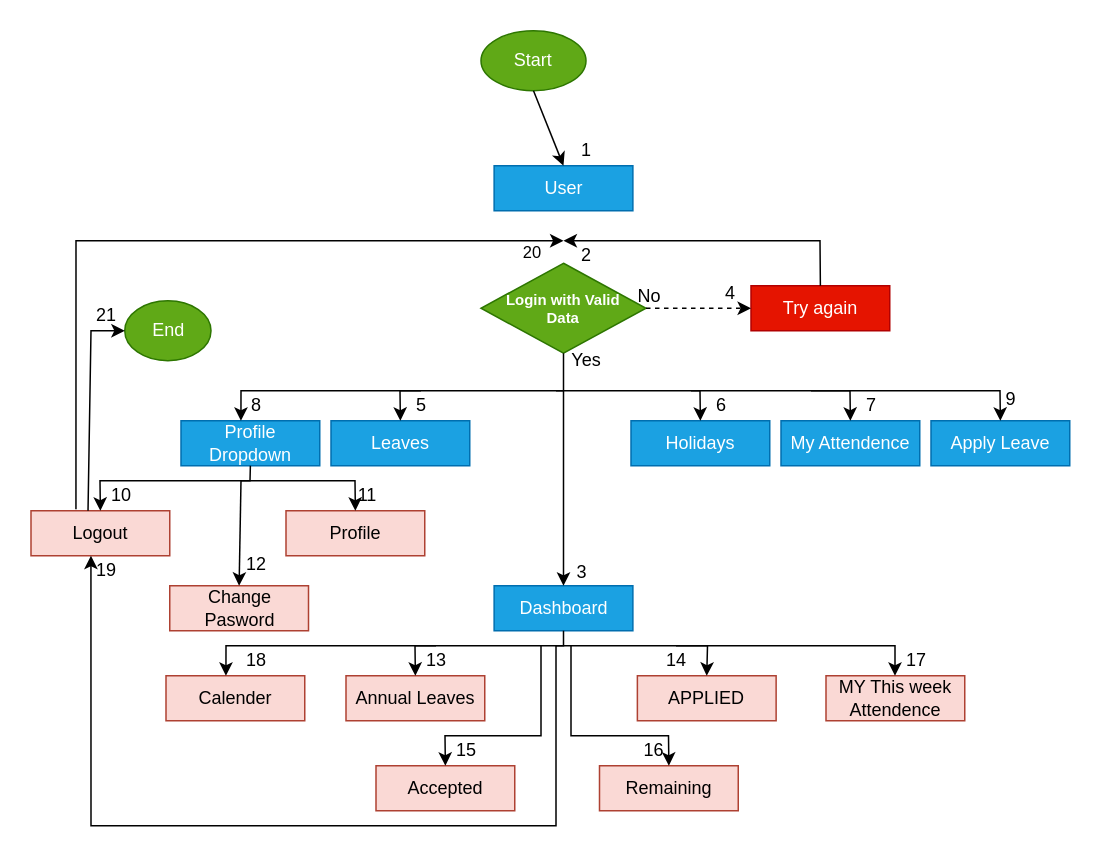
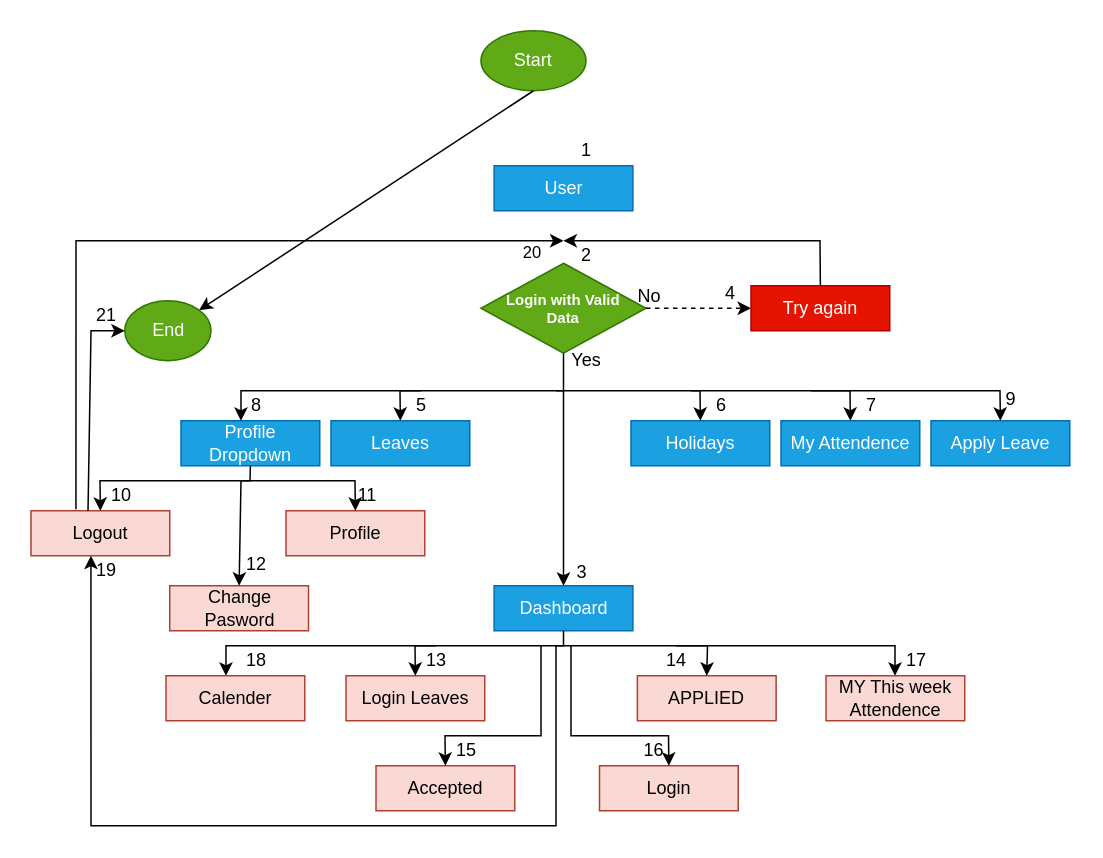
- <mxCell id="16" value="" style="endArrow=classic;html=1;rounded=0;entryX=0.5;entryY=0;entryDx=0;entryDy=0;exitX=0.5;exitY=1;exitDx=0;exitDy=0;" parent="1" source="2" target="3" edge="1"><mxGeometry width="50" height="50" relative="1" as="geometry"><mxPoint x="390" y="100" as="sourcePoint" /><mxPoint x="470" y="210" as="targetPoint" /></mxGeometry></mxCell>
+ <mxCell id="16" value="" style="endArrow=classic;html=1;rounded=0;exitX=0.5;exitY=1;exitDx=0;exitDy=0;" parent="1" source="2" target="44" edge="1"><mxGeometry width="50" height="50" relative="1" as="geometry"><mxPoint x="390" y="100" as="sourcePoint" /><mxPoint x="470" y="210" as="targetPoint" /></mxGeometry></mxCell>
- <mxCell id="12" value="Annual Leaves" style="rounded=0;whiteSpace=wrap;html=1;fillColor=#fad9d5;strokeColor=#ae4132;" parent="1" vertex="1"><mxGeometry x="230" y="450" width="92.5" height="30" as="geometry" /></mxCell>
+ <mxCell id="12" value="Login Leaves" style="rounded=0;whiteSpace=wrap;html=1;fillColor=#fad9d5;strokeColor=#ae4132;" parent="1" vertex="1"><mxGeometry x="230" y="450" width="92.5" height="30" as="geometry" /></mxCell>
- <mxCell id="15" value="Remaining" style="rounded=0;whiteSpace=wrap;html=1;fillColor=#fad9d5;strokeColor=#ae4132;" parent="1" vertex="1"><mxGeometry x="399" y="510" width="92.5" height="30" as="geometry" /></mxCell>
+ <mxCell id="15" value="Login" style="rounded=0;whiteSpace=wrap;html=1;fillColor=#fad9d5;strokeColor=#ae4132;" parent="1" vertex="1"><mxGeometry x="399" y="510" width="92.5" height="30" as="geometry" /></mxCell>
